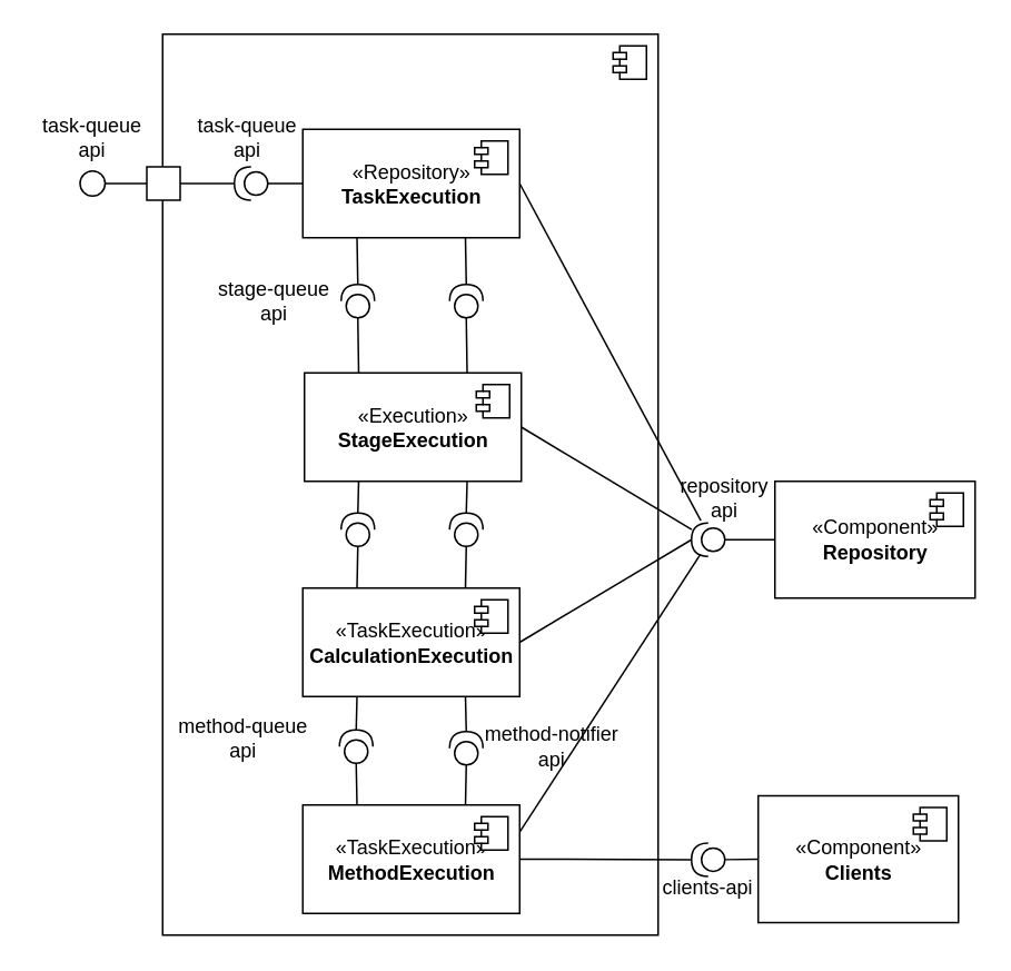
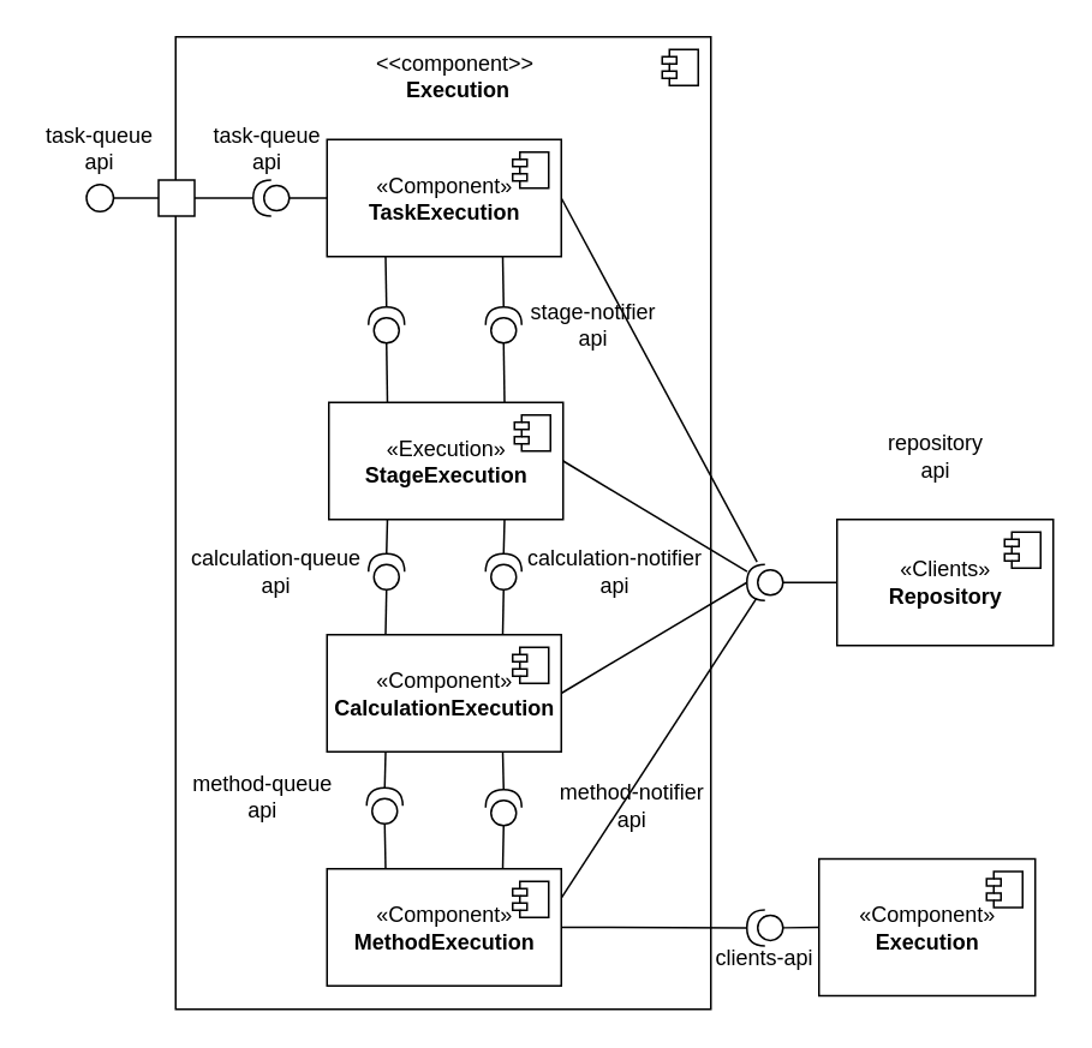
+ <mxCell id="5" value="&amp;lt;&amp;lt;component&amp;gt;&amp;gt;&amp;nbsp;&lt;br&gt;&lt;b&gt;Execution&lt;/b&gt;" style="text;html=1;strokeColor=none;fillColor=none;align=center;verticalAlign=middle;whiteSpace=wrap;rounded=0;" parent="1" vertex="1"><mxGeometry x="224" y="27" width="60" height="30" as="geometry" /></mxCell>
- <mxCell id="23" value="«Repository»&lt;br&gt;&lt;b&gt;TaskExecution&lt;/b&gt;" style="html=1;dropTarget=0;" parent="1" vertex="1"><mxGeometry x="181" y="77" width="130" height="65" as="geometry" /></mxCell>
+ <mxCell id="23" value="«Component»&lt;br&gt;&lt;b&gt;TaskExecution&lt;/b&gt;" style="html=1;dropTarget=0;" parent="1" vertex="1"><mxGeometry x="181" y="77" width="130" height="65" as="geometry" /></mxCell>
- <mxCell id="27" value="stage-queue&lt;br&gt;api" style="text;html=1;strokeColor=none;fillColor=none;align=center;verticalAlign=middle;whiteSpace=wrap;rounded=0;" parent="1" vertex="1"><mxGeometry x="125" y="165" width="78" height="30" as="geometry" /></mxCell>
+ <mxCell id="42" value="stage-notifier&lt;br&gt;api" style="text;html=1;strokeColor=none;fillColor=none;align=center;verticalAlign=middle;whiteSpace=wrap;rounded=0;" parent="1" vertex="1"><mxGeometry x="289" y="165" width="80" height="30" as="geometry" /></mxCell>
- <mxCell id="52" value="repository&lt;br&gt;api" style="text;html=1;strokeColor=none;fillColor=none;align=center;verticalAlign=middle;whiteSpace=wrap;rounded=0;" parent="1" vertex="1"><mxGeometry x="404" y="283" width="60" height="30" as="geometry" /></mxCell>
+ <mxCell id="52" value="repository&lt;br&gt;api" style="text;html=1;strokeColor=none;fillColor=none;align=center;verticalAlign=middle;whiteSpace=wrap;rounded=0;" parent="1" vertex="1"><mxGeometry x="489" y="238" width="60" height="30" as="geometry" /></mxCell>
+ <mxCell id="33" value="calculation-queue&lt;br&gt;api" style="text;html=1;strokeColor=none;fillColor=none;align=center;verticalAlign=middle;whiteSpace=wrap;rounded=0;" parent="1" vertex="1"><mxGeometry x="103" y="302" width="100" height="30" as="geometry" /></mxCell>
+ <mxCell id="58" value="calculation-notifier&lt;br&gt;api" style="text;html=1;strokeColor=none;fillColor=none;align=center;verticalAlign=middle;whiteSpace=wrap;rounded=0;" parent="1" vertex="1"><mxGeometry x="289" y="302" width="104" height="30" as="geometry" /></mxCell>
- <mxCell id="49" value="«Component»&lt;br&gt;&lt;b&gt;Repository&lt;/b&gt;" style="html=1;dropTarget=0;" parent="1" vertex="1"><mxGeometry x="464" y="288" width="120" height="70" as="geometry" /></mxCell>
+ <mxCell id="49" value="«Clients»&lt;br&gt;&lt;b&gt;Repository&lt;/b&gt;" style="html=1;dropTarget=0;" parent="1" vertex="1"><mxGeometry x="464" y="288" width="120" height="70" as="geometry" /></mxCell>
- <mxCell id="13" value="«TaskExecution»&lt;br&gt;&lt;b&gt;CalculationExecution&lt;/b&gt;" style="html=1;dropTarget=0;" parent="1" vertex="1"><mxGeometry x="181" y="352" width="130" height="65" as="geometry" /></mxCell>
+ <mxCell id="13" value="«Component»&lt;br&gt;&lt;b&gt;CalculationExecution&lt;/b&gt;" style="html=1;dropTarget=0;" parent="1" vertex="1"><mxGeometry x="181" y="352" width="130" height="65" as="geometry" /></mxCell>
- <mxCell id="59" value="method-notifier&lt;br&gt;api" style="text;html=1;strokeColor=none;fillColor=none;align=center;verticalAlign=middle;whiteSpace=wrap;rounded=0;" parent="1" vertex="1"><mxGeometry x="289" y="433" width="83" height="28" as="geometry" /></mxCell>
+ <mxCell id="59" value="method-notifier&lt;br&gt;api" style="text;html=1;strokeColor=none;fillColor=none;align=center;verticalAlign=middle;whiteSpace=wrap;rounded=0;" parent="1" vertex="1"><mxGeometry x="309" y="433" width="83" height="28" as="geometry" /></mxCell>
- <mxCell id="9" value="«TaskExecution»&lt;br&gt;&lt;b&gt;MethodExecution&lt;/b&gt;" style="html=1;dropTarget=0;" parent="1" vertex="1"><mxGeometry x="181" y="482" width="130" height="65" as="geometry" /></mxCell>
+ <mxCell id="9" value="«Component»&lt;br&gt;&lt;b&gt;MethodExecution&lt;/b&gt;" style="html=1;dropTarget=0;" parent="1" vertex="1"><mxGeometry x="181" y="482" width="130" height="65" as="geometry" /></mxCell>
- <mxCell id="53" value="«Component»&lt;br&gt;&lt;b&gt;Clients&lt;/b&gt;" style="html=1;dropTarget=0;" parent="1" vertex="1"><mxGeometry x="454" y="476.5" width="120" height="76" as="geometry" /></mxCell>
+ <mxCell id="53" value="«Component»&lt;br&gt;&lt;b&gt;Execution&lt;/b&gt;" style="html=1;dropTarget=0;" parent="1" vertex="1"><mxGeometry x="454" y="476.5" width="120" height="76" as="geometry" /></mxCell>
